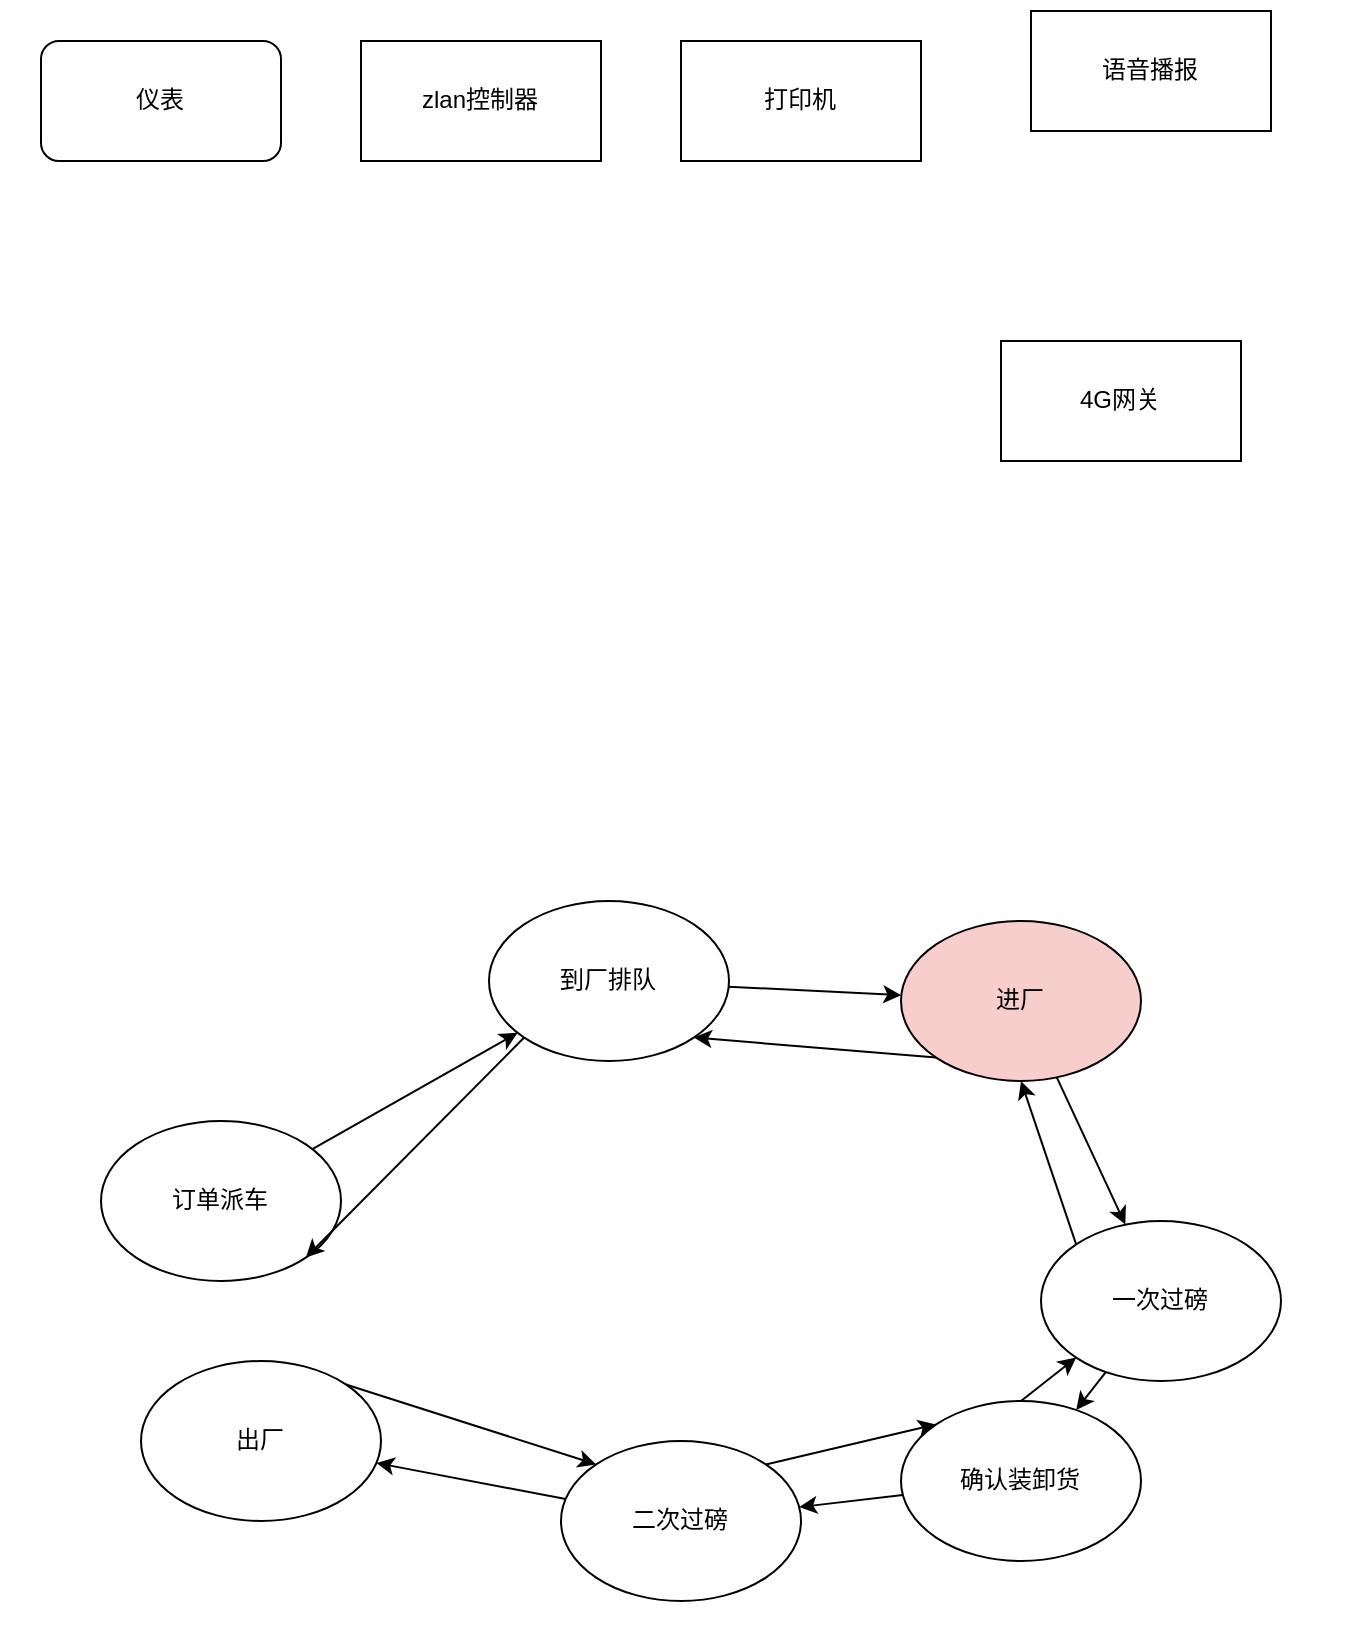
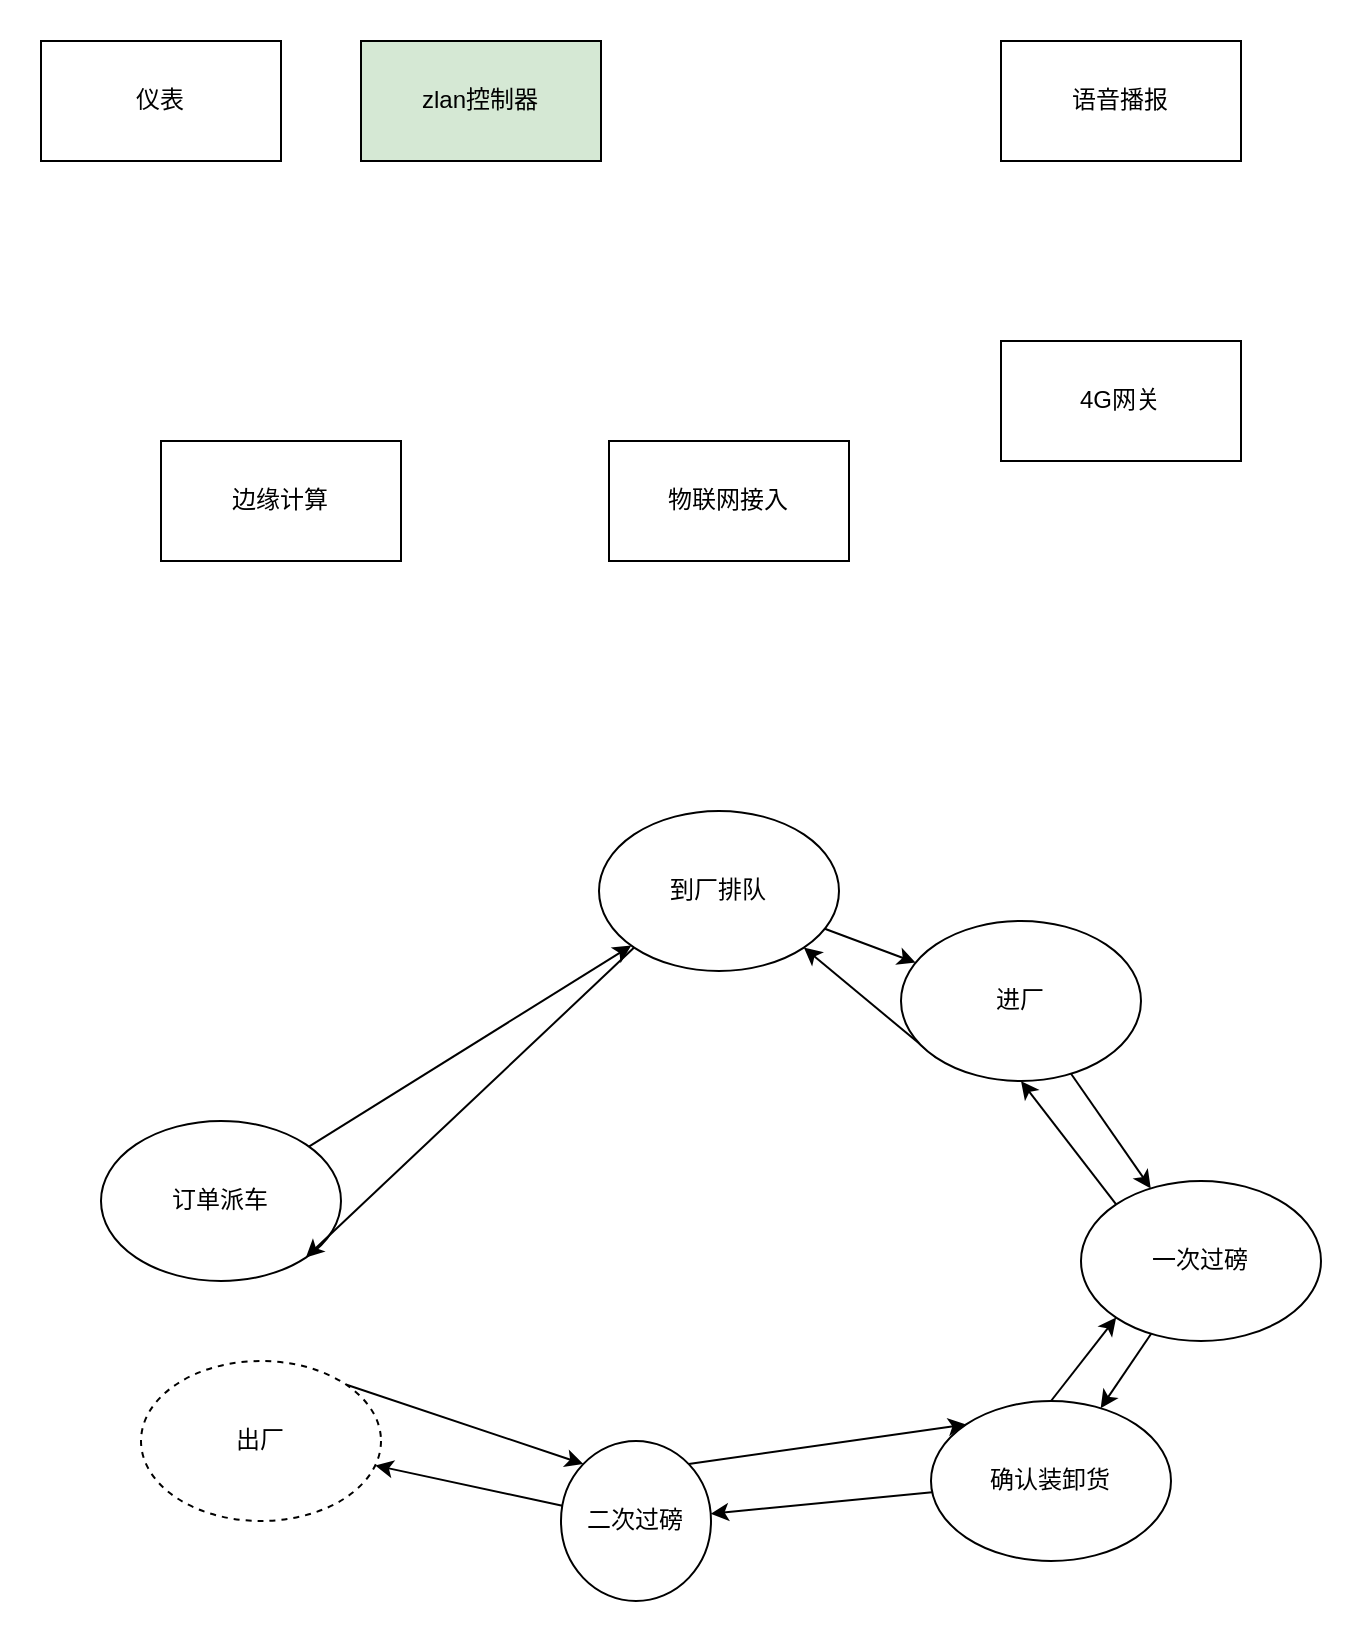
- <mxCell id="5" value="语音播报" style="rounded=0;whiteSpace=wrap;html=1;" vertex="1" parent="1"><mxGeometry x="515" y="5" width="120" height="60" as="geometry" /></mxCell>
+ <mxCell id="5" value="语音播报" style="rounded=0;whiteSpace=wrap;html=1;" vertex="1" parent="1"><mxGeometry x="500" y="20" width="120" height="60" as="geometry" /></mxCell>
- <mxCell id="2" value="仪表" style="whiteSpace=wrap;html=1;rounded=1;" vertex="1" parent="1"><mxGeometry x="20" y="20" width="120" height="60" as="geometry" /></mxCell>
+ <mxCell id="2" value="仪表" style="rounded=0;whiteSpace=wrap;html=1;" vertex="1" parent="1"><mxGeometry x="20" y="20" width="120" height="60" as="geometry" /></mxCell>
- <mxCell id="3" value="zlan控制器" style="rounded=0;whiteSpace=wrap;html=1;" vertex="1" parent="1"><mxGeometry x="180" y="20" width="120" height="60" as="geometry" /></mxCell>
+ <mxCell id="3" value="zlan控制器" style="rounded=0;whiteSpace=wrap;html=1;fillColor=#d5e8d4;" vertex="1" parent="1"><mxGeometry x="180" y="20" width="120" height="60" as="geometry" /></mxCell>
- <mxCell id="4" value="打印机" style="rounded=0;whiteSpace=wrap;html=1;" vertex="1" parent="1"><mxGeometry x="340" y="20" width="120" height="60" as="geometry" /></mxCell>
+ <mxCell id="7" value="边缘计算" style="rounded=0;whiteSpace=wrap;html=1;" vertex="1" parent="1"><mxGeometry x="80" y="220" width="120" height="60" as="geometry" /></mxCell>
+ <mxCell id="8" value="物联网接入" style="rounded=0;whiteSpace=wrap;html=1;" vertex="1" parent="1"><mxGeometry x="304" y="220" width="120" height="60" as="geometry" /></mxCell>
- <mxCell id="13" value="到厂排队" style="ellipse;whiteSpace=wrap;html=1;" vertex="1" parent="1"><mxGeometry x="244" y="450" width="120" height="80" as="geometry" /></mxCell>
+ <mxCell id="13" value="到厂排队" style="ellipse;whiteSpace=wrap;html=1;" vertex="1" parent="1"><mxGeometry x="299" y="405" width="120" height="80" as="geometry" /></mxCell>
- <mxCell id="16" value="进厂" style="ellipse;whiteSpace=wrap;html=1;fillColor=#f8cecc;" vertex="1" parent="1"><mxGeometry x="450" y="460" width="120" height="80" as="geometry" /></mxCell>
+ <mxCell id="16" value="进厂" style="ellipse;whiteSpace=wrap;html=1;" vertex="1" parent="1"><mxGeometry x="450" y="460" width="120" height="80" as="geometry" /></mxCell>
- <mxCell id="19" value="一次过磅" style="ellipse;whiteSpace=wrap;html=1;" vertex="1" parent="1"><mxGeometry x="520" y="610" width="120" height="80" as="geometry" /></mxCell>
+ <mxCell id="19" value="一次过磅" style="ellipse;whiteSpace=wrap;html=1;" vertex="1" parent="1"><mxGeometry x="540" y="590" width="120" height="80" as="geometry" /></mxCell>
- <mxCell id="27" value="出厂" style="ellipse;whiteSpace=wrap;html=1;" vertex="1" parent="1"><mxGeometry x="70" y="680" width="120" height="80" as="geometry" /></mxCell>
+ <mxCell id="27" value="出厂" style="ellipse;whiteSpace=wrap;html=1;dashed=1;" vertex="1" parent="1"><mxGeometry x="70" y="680" width="120" height="80" as="geometry" /></mxCell>
- <mxCell id="22" value="确认装卸货" style="ellipse;whiteSpace=wrap;html=1;" vertex="1" parent="1"><mxGeometry x="450" y="700" width="120" height="80" as="geometry" /></mxCell>
+ <mxCell id="22" value="确认装卸货" style="ellipse;whiteSpace=wrap;html=1;" vertex="1" parent="1"><mxGeometry x="465" y="700" width="120" height="80" as="geometry" /></mxCell>
- <mxCell id="25" value="二次过磅" style="ellipse;whiteSpace=wrap;html=1;" vertex="1" parent="1"><mxGeometry x="280" y="720" width="120" height="80" as="geometry" /></mxCell>
+ <mxCell id="25" value="二次过磅" style="ellipse;whiteSpace=wrap;html=1;" vertex="1" parent="1"><mxGeometry x="280" y="720" width="75" height="80" as="geometry" /></mxCell>
